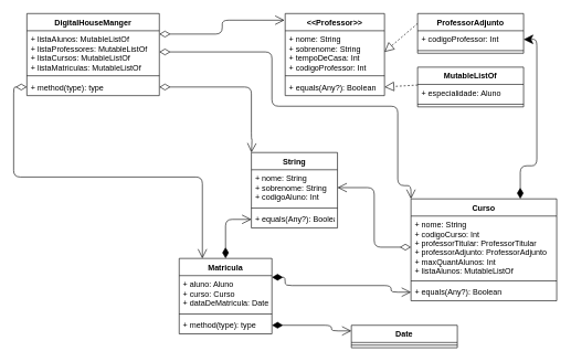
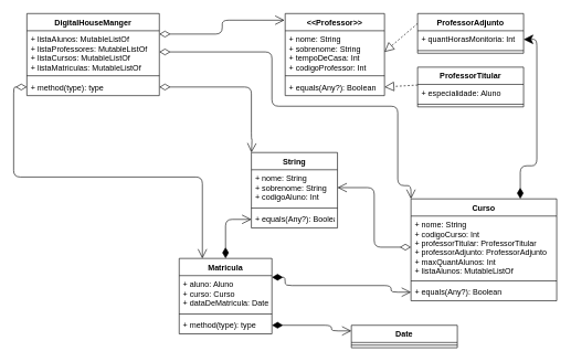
- <mxCell id="28" value="+ codigoProfessor: Int" style="text;strokeColor=none;fillColor=none;align=left;verticalAlign=top;spacingLeft=4;spacingRight=4;overflow=hidden;rotatable=0;points=[[0,0.5],[1,0.5]];portConstraint=eastwest;" vertex="1" parent="27"><mxGeometry y="26" width="160" height="26" as="geometry" /></mxCell>
+ <mxCell id="28" value="+ quantHorasMonitoria: Int" style="text;strokeColor=none;fillColor=none;align=left;verticalAlign=top;spacingLeft=4;spacingRight=4;overflow=hidden;rotatable=0;points=[[0,0.5],[1,0.5]];portConstraint=eastwest;" vertex="1" parent="27"><mxGeometry y="26" width="160" height="26" as="geometry" /></mxCell>
- <mxCell id="24" value="MutableListOf" style="swimlane;fontStyle=1;align=center;verticalAlign=top;childLayout=stackLayout;horizontal=1;startSize=26;horizontalStack=0;resizeParent=1;resizeParentMax=0;resizeLast=0;collapsible=1;marginBottom=0;" vertex="1" parent="1"><mxGeometry x="630" y="101" width="160" height="60" as="geometry" /></mxCell>
+ <mxCell id="24" value="ProfessorTitular" style="swimlane;fontStyle=1;align=center;verticalAlign=top;childLayout=stackLayout;horizontal=1;startSize=26;horizontalStack=0;resizeParent=1;resizeParentMax=0;resizeLast=0;collapsible=1;marginBottom=0;" vertex="1" parent="1"><mxGeometry x="630" y="101" width="160" height="60" as="geometry" /></mxCell>
